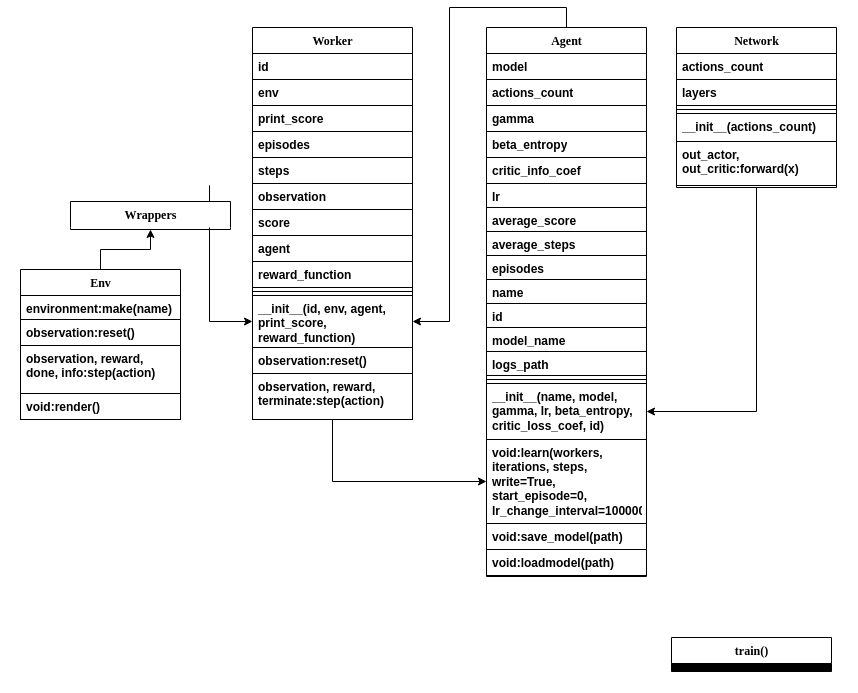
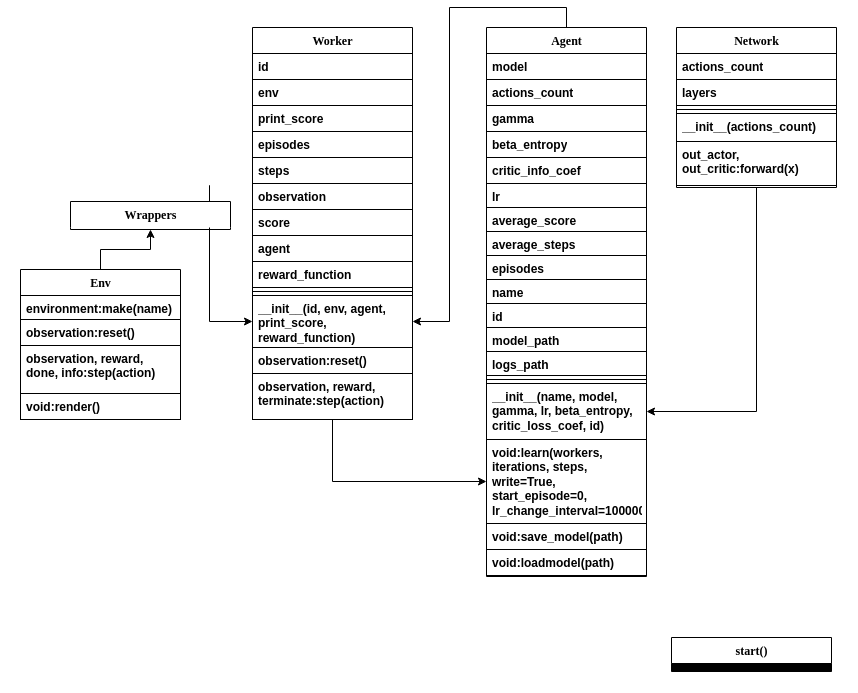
- <mxCell id="30" value="model_name" style="text;html=1;align=left;verticalAlign=top;spacingLeft=4;spacingRight=4;whiteSpace=wrap;overflow=hidden;rotatable=0;points=[[0,0.5],[1,0.5]];portConstraint=eastwest;fontStyle=1;fontColor=#000000;fillColor=#FFFFFF;strokeColor=#000000;" parent="18" vertex="1"><mxGeometry y="300" width="160" height="24" as="geometry" /></mxCell>
+ <mxCell id="30" value="model_path" style="text;html=1;align=left;verticalAlign=top;spacingLeft=4;spacingRight=4;whiteSpace=wrap;overflow=hidden;rotatable=0;points=[[0,0.5],[1,0.5]];portConstraint=eastwest;fontStyle=1;fontColor=#000000;fillColor=#FFFFFF;strokeColor=#000000;" parent="18" vertex="1"><mxGeometry y="300" width="160" height="24" as="geometry" /></mxCell>
- <mxCell id="50" value="train()" style="swimlane;html=1;fontStyle=1;align=center;verticalAlign=top;childLayout=stackLayout;horizontal=1;startSize=26;horizontalStack=0;resizeParent=1;resizeLast=0;collapsible=1;marginBottom=0;swimlaneFillColor=#000000;rounded=0;shadow=0;comic=0;labelBackgroundColor=none;strokeWidth=1;fontFamily=Verdana;fontSize=12;fontColor=#000000;fillColor=#FFFFFF;strokeColor=#000000;" parent="1" vertex="1"><mxGeometry x="671" y="630" width="160" height="34" as="geometry" /></mxCell>
+ <mxCell id="50" value="start()" style="swimlane;html=1;fontStyle=1;align=center;verticalAlign=top;childLayout=stackLayout;horizontal=1;startSize=26;horizontalStack=0;resizeParent=1;resizeLast=0;collapsible=1;marginBottom=0;swimlaneFillColor=#000000;rounded=0;shadow=0;comic=0;labelBackgroundColor=none;strokeWidth=1;fontFamily=Verdana;fontSize=12;fontColor=#000000;fillColor=#FFFFFF;strokeColor=#000000;" parent="1" vertex="1"><mxGeometry x="671" y="630" width="160" height="34" as="geometry" /></mxCell>
